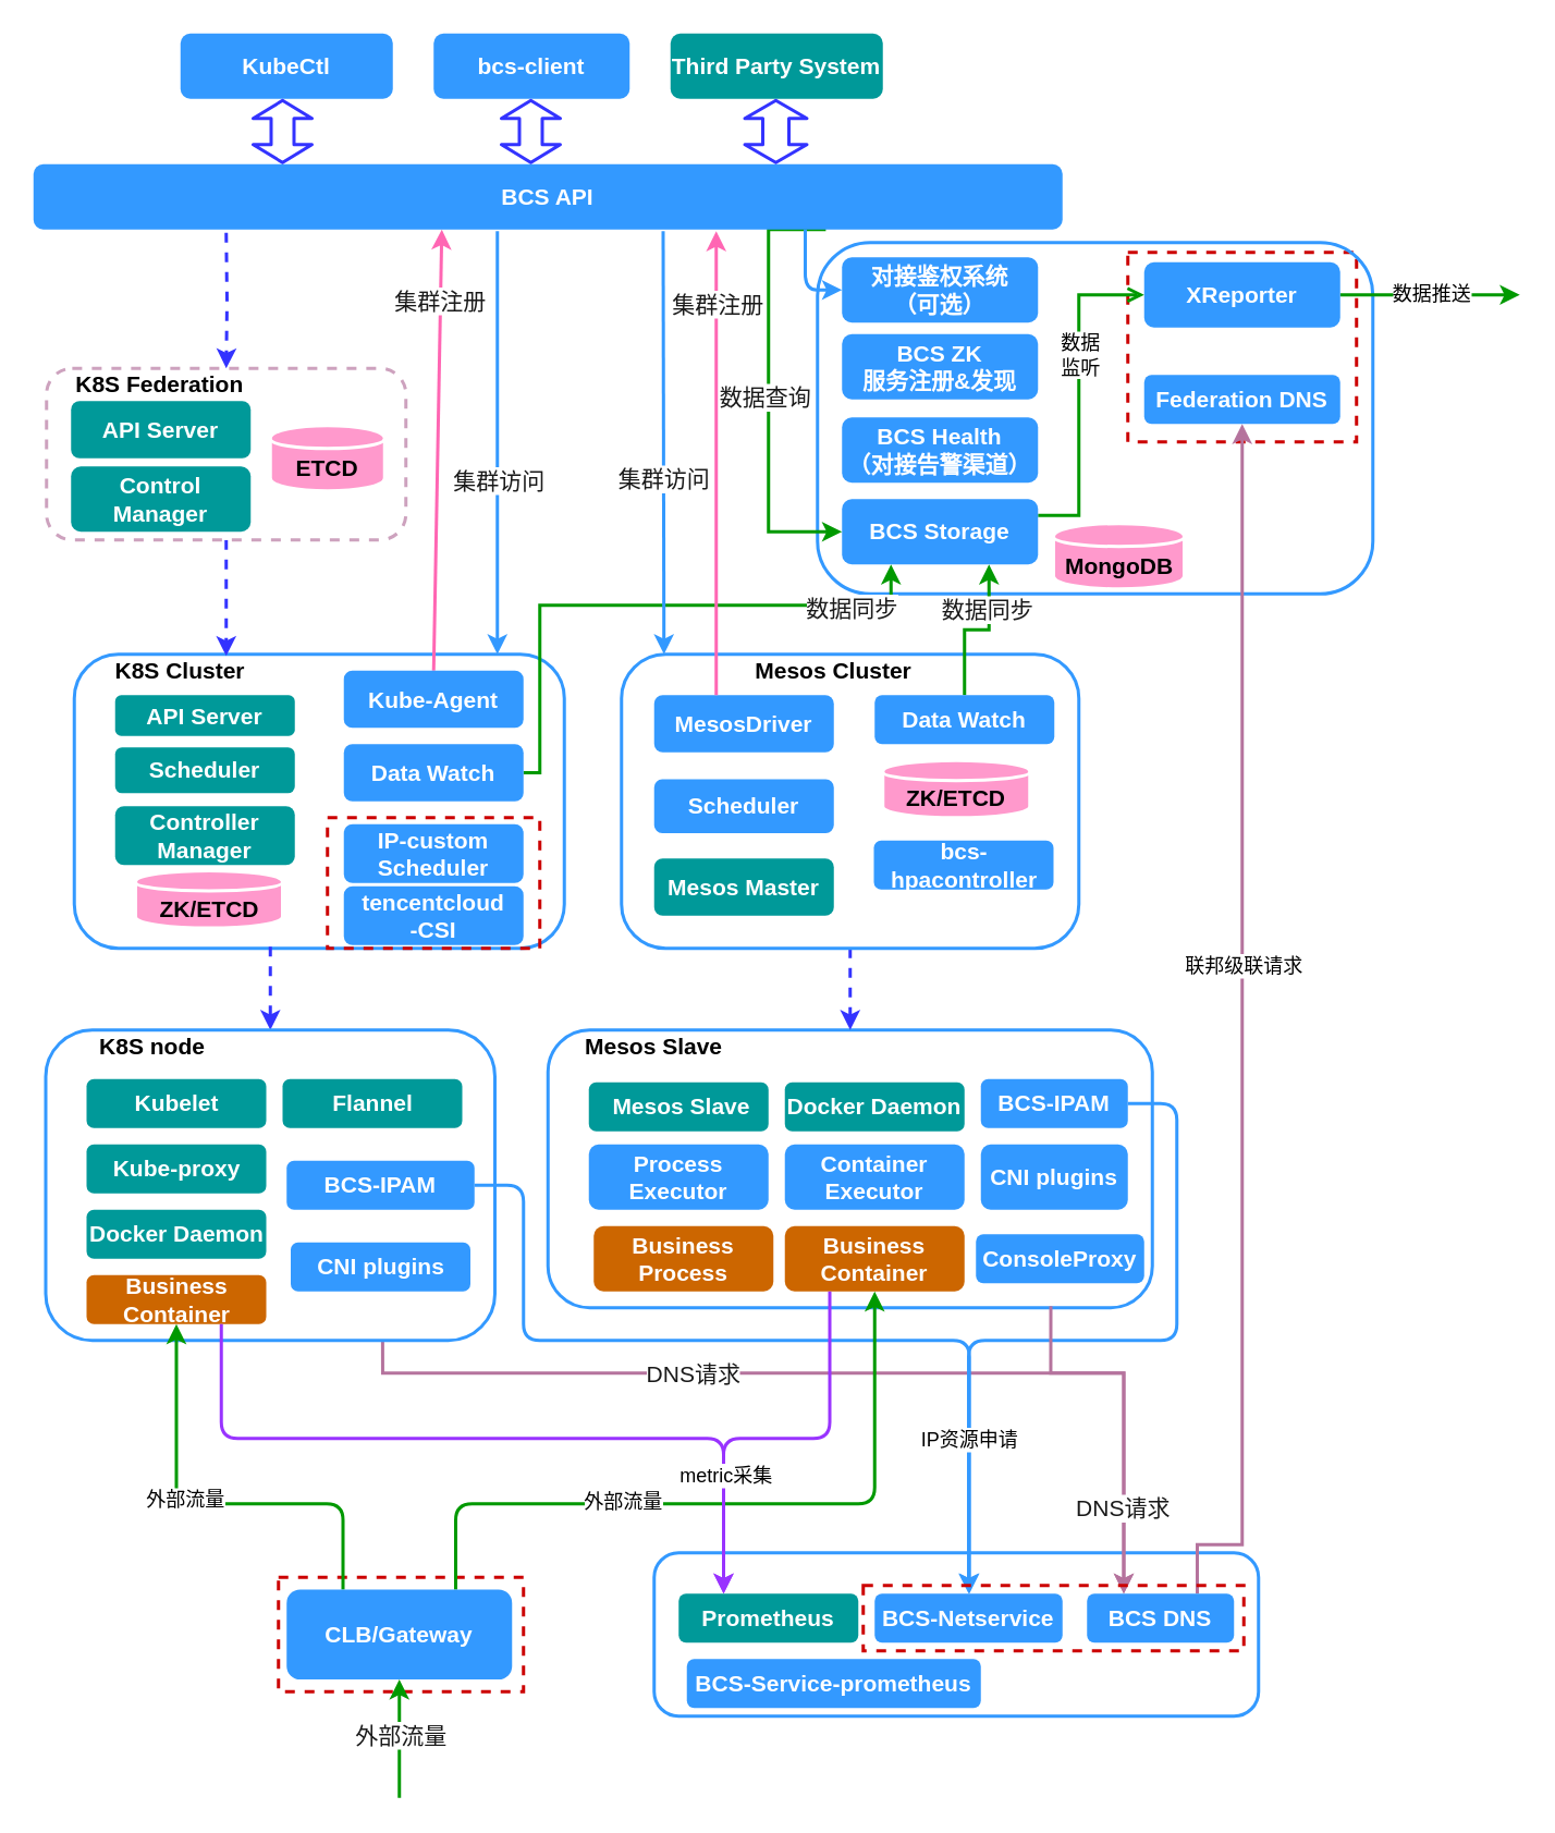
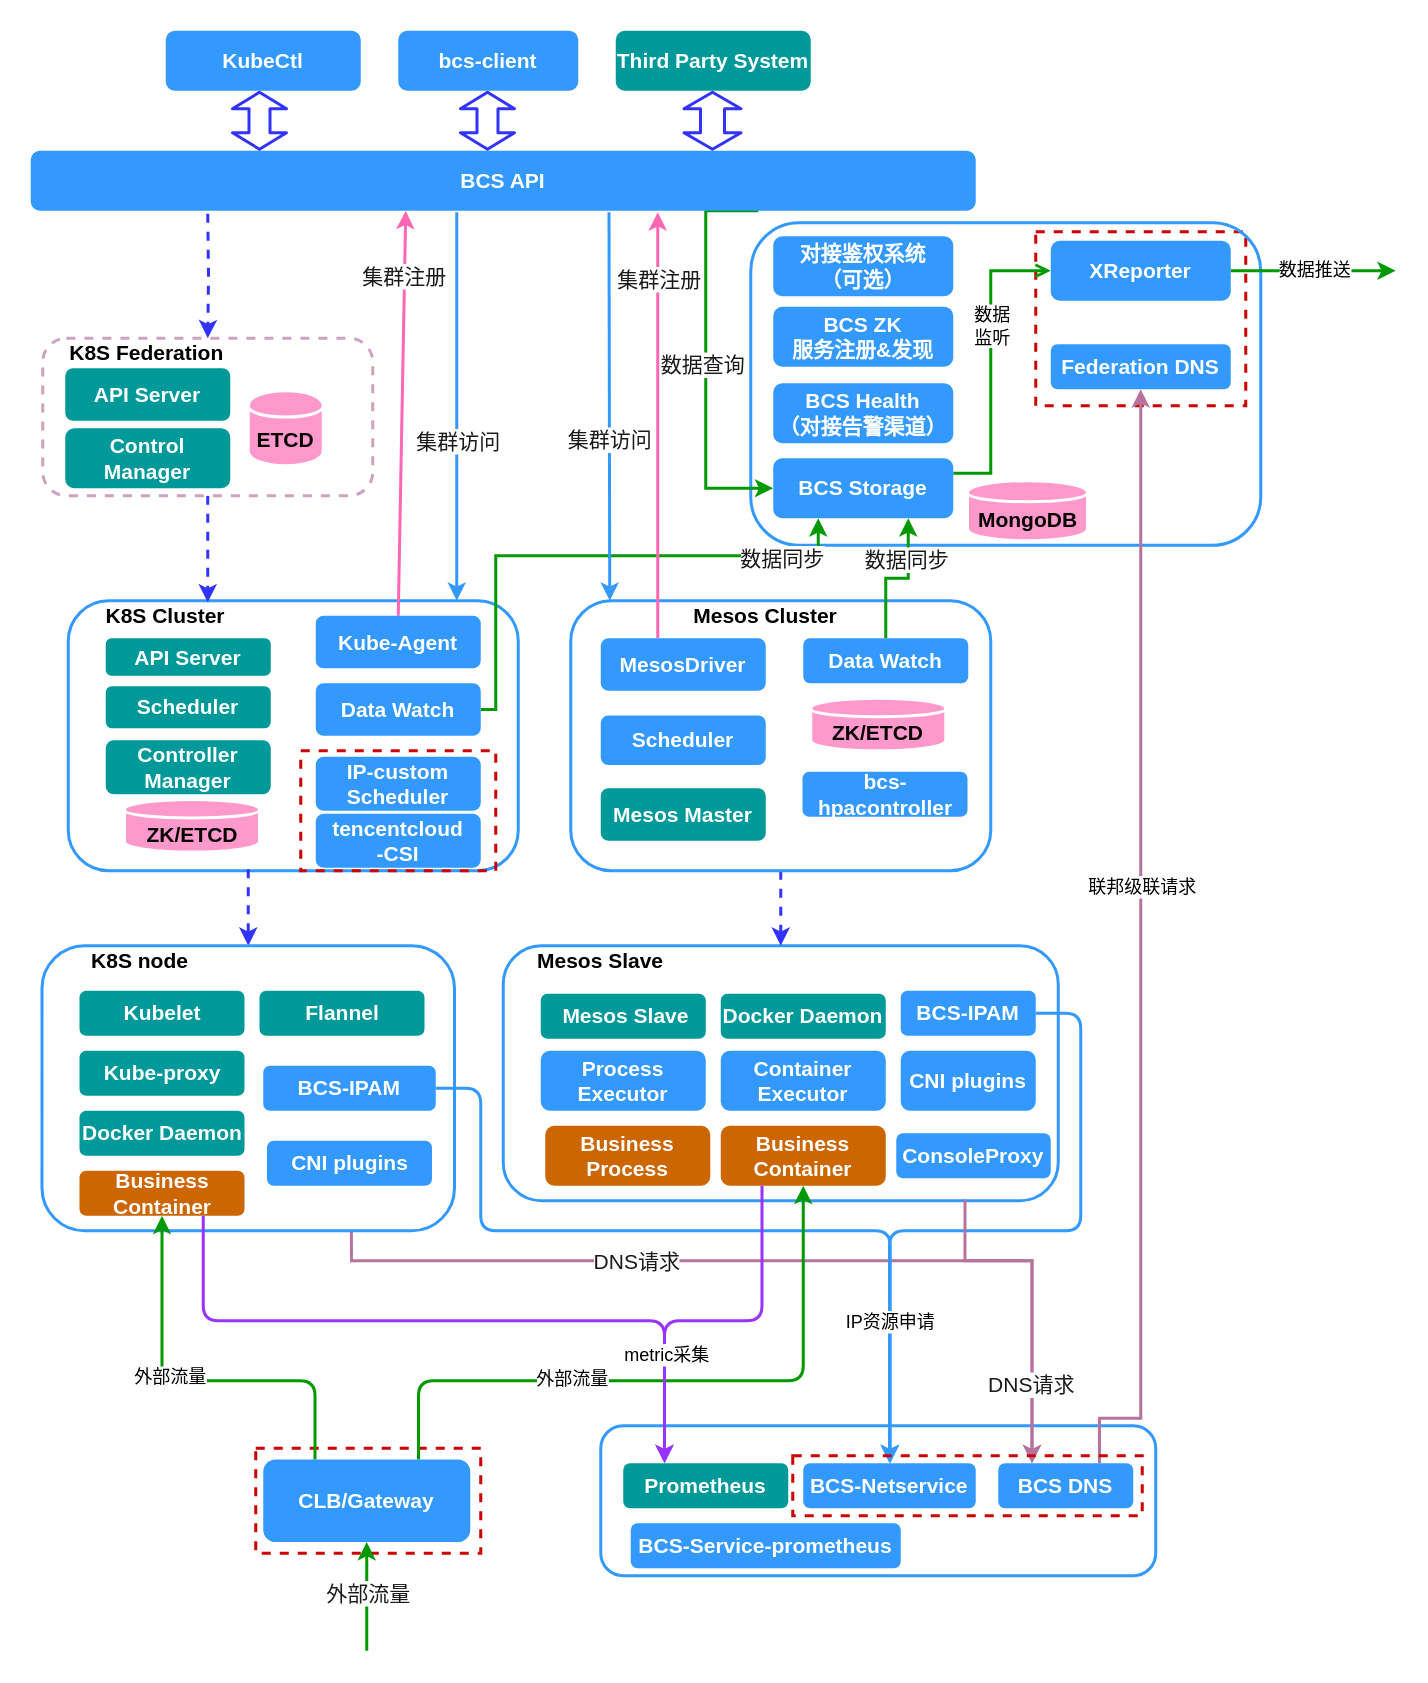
- <mxCell id="91" value="" style="endArrow=classic;html=1;strokeColor=#3399FF;strokeWidth=2;fontSize=14;fontColor=#FFFFFF;exitX=0.75;exitY=1;exitDx=0;exitDy=0;entryX=0;entryY=0.5;entryDx=0;entryDy=0;edgeStyle=orthogonalEdgeStyle;" parent="1" source="14" target="75" edge="1"><mxGeometry width="50" height="50" relative="1" as="geometry"><mxPoint x="470" y="280" as="sourcePoint" /><mxPoint x="520" y="230" as="targetPoint" /></mxGeometry></mxCell>
- <mxCell id="84" value="ETCD" style="shape=cylinder;whiteSpace=wrap;html=1;boundedLbl=1;backgroundOutline=1;fontSize=14;fontStyle=1;fillColor=#FF99CC;strokeColor=#FFFFFF;strokeWidth=2;" parent="1" vertex="1"><mxGeometry x="165" y="260" width="70" height="40" as="geometry" /></mxCell>
+ <mxCell id="84" value="ETCD" style="shape=cylinder;whiteSpace=wrap;html=1;boundedLbl=1;backgroundOutline=1;fontSize=14;fontStyle=1;fillColor=#FF99CC;strokeColor=#FFFFFF;strokeWidth=2;" parent="1" vertex="1"><mxGeometry x="165" y="260" width="50" height="50" as="geometry" /></mxCell>
